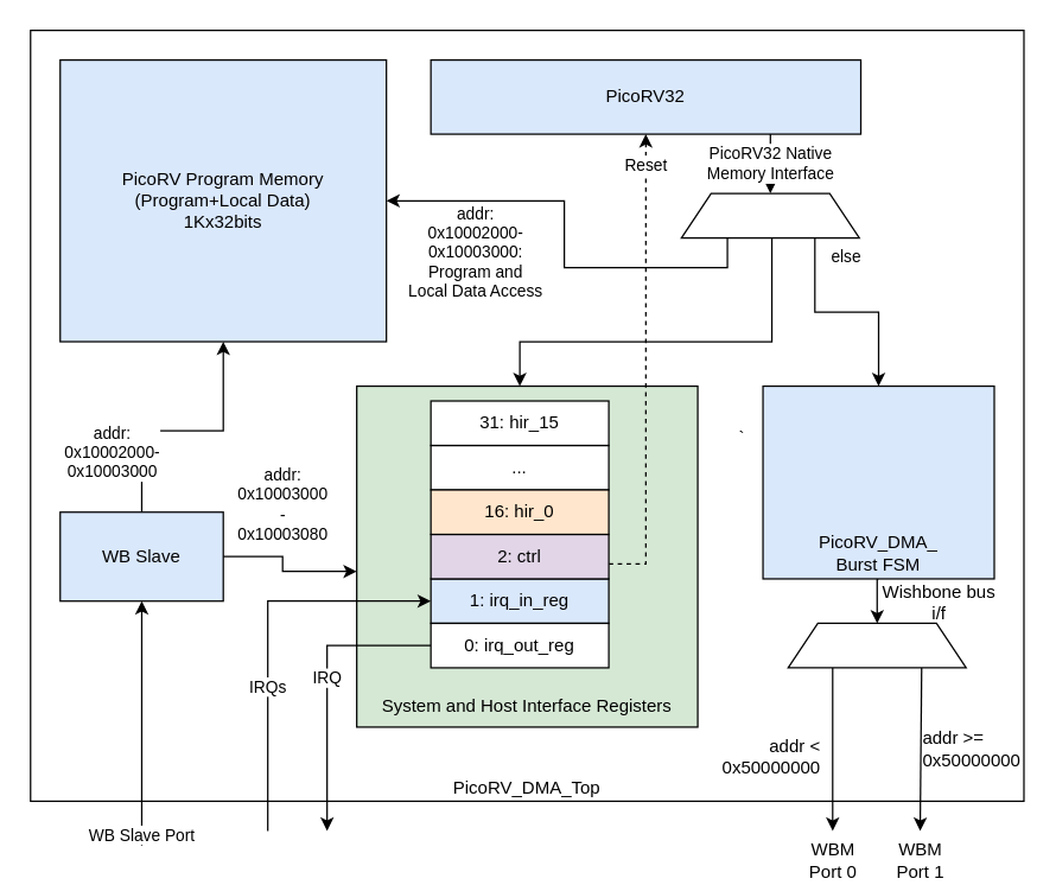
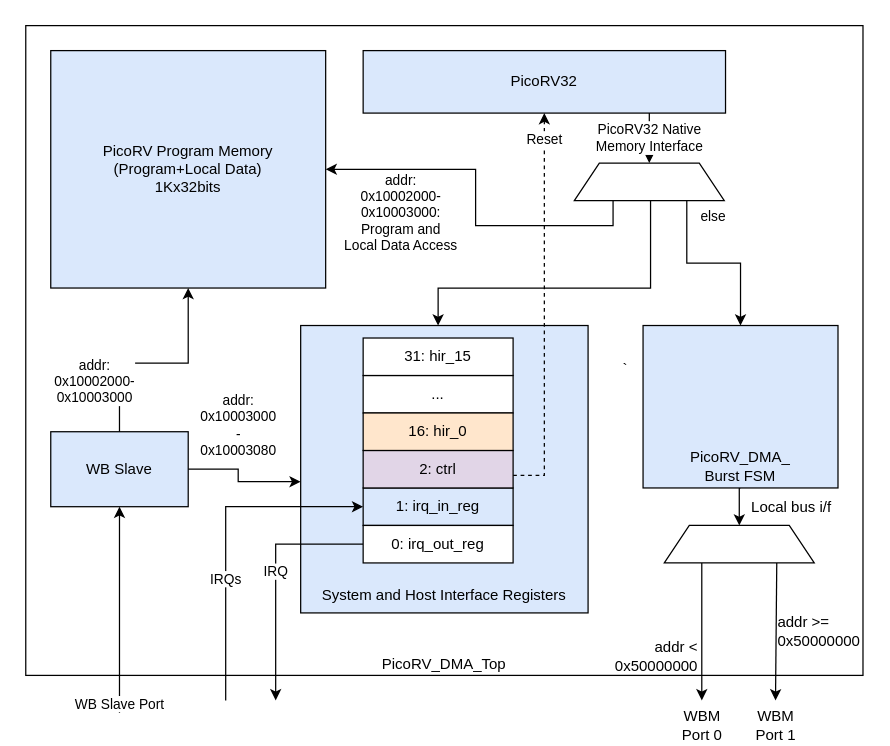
- <mxCell id="32" value="Wishbone bus i/f" style="text;html=1;strokeColor=none;fillColor=none;align=center;verticalAlign=middle;whiteSpace=wrap;rounded=0;" parent="1" vertex="1"><mxGeometry x="590" y="405" width="86" as="geometry" /></mxCell>
+ <mxCell id="32" value="Local bus i/f" style="text;html=1;strokeColor=none;fillColor=none;align=center;verticalAlign=middle;whiteSpace=wrap;rounded=0;" parent="1" vertex="1"><mxGeometry x="590" y="405" width="86" as="geometry" /></mxCell>
- <mxCell id="3" value="&lt;font style=&quot;font-size: 12px;&quot;&gt;System and Host Interface Registers&lt;/font&gt;" style="rounded=0;whiteSpace=wrap;html=1;fontSize=32;fontColor=#000000;strokeColor=#000000;strokeWidth=1;fillColor=#d5e8d4;verticalAlign=bottom;" parent="1" vertex="1"><mxGeometry x="240" y="260" width="230" height="230" as="geometry" /></mxCell>
+ <mxCell id="3" value="&lt;font style=&quot;font-size: 12px;&quot;&gt;System and Host Interface Registers&lt;/font&gt;" style="rounded=0;whiteSpace=wrap;html=1;fontSize=32;fontColor=#000000;strokeColor=#000000;strokeWidth=1;fillColor=#DAE8FC;verticalAlign=bottom;" parent="1" vertex="1"><mxGeometry x="240" y="260" width="230" height="230" as="geometry" /></mxCell>
- <mxCell id="25" value="addr &amp;lt;&lt;br&gt;0x50000000" style="text;html=1;strokeColor=none;fillColor=none;align=right;verticalAlign=middle;whiteSpace=wrap;rounded=0;fontSize=12;fontColor=#000000;" parent="1" vertex="1"><mxGeometry x="495" y="495" width="60" height="30" as="geometry" /></mxCell>
+ <mxCell id="25" value="addr &amp;lt;&lt;br&gt;0x50000000" style="text;html=1;strokeColor=none;fillColor=none;align=right;verticalAlign=middle;whiteSpace=wrap;rounded=0;fontSize=12;fontColor=#000000;" parent="1" vertex="1"><mxGeometry x="500" y="510" width="60" height="30" as="geometry" /></mxCell>
